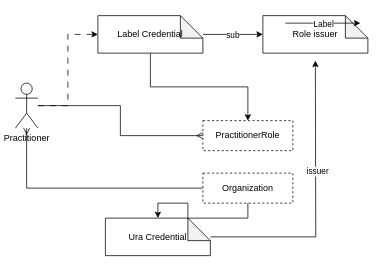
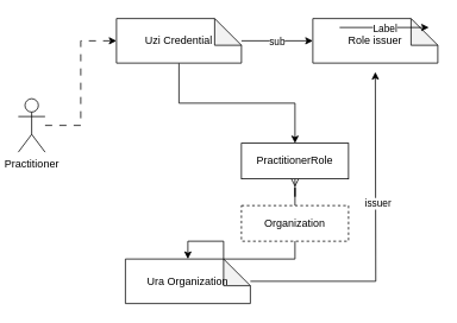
- <mxCell id="5" value="&lt;div style=&quot;text-align: start;&quot;&gt;&lt;div&gt;Label Credential&lt;/div&gt;&lt;div&gt;&lt;/div&gt;&lt;div&gt;&lt;/div&gt;&lt;/div&gt;&lt;div style=&quot;text-align: start;&quot;&gt;&lt;div&gt;&lt;/div&gt;&lt;/div&gt;" style="shape=note;whiteSpace=wrap;html=1;backgroundOutline=1;darkOpacity=0.05;" vertex="1" parent="1"><mxGeometry x="130" y="20" width="140" height="50" as="geometry" /></mxCell>
+ <mxCell id="5" value="&lt;div style=&quot;text-align: start;&quot;&gt;&lt;div&gt;Uzi Credential&lt;/div&gt;&lt;div&gt;&lt;/div&gt;&lt;div&gt;&lt;/div&gt;&lt;/div&gt;&lt;div style=&quot;text-align: start;&quot;&gt;&lt;div&gt;&lt;/div&gt;&lt;/div&gt;" style="shape=note;whiteSpace=wrap;html=1;backgroundOutline=1;darkOpacity=0.05;" vertex="1" parent="1"><mxGeometry x="130" y="20" width="140" height="50" as="geometry" /></mxCell>
- <mxCell id="2" style="edgeStyle=orthogonalEdgeStyle;rounded=0;orthogonalLoop=1;jettySize=auto;html=1;endArrow=ERmany;endFill=0;" edge="1" parent="1" source="3" target="6"><mxGeometry relative="1" as="geometry"><Array as="points"><mxPoint x="160" y="140" /><mxPoint x="160" y="180" /></Array></mxGeometry></mxCell>
- <mxCell id="6" value="&lt;div style=&quot;text-align: start;&quot;&gt;PractitionerRole&lt;/div&gt;&lt;div style=&quot;text-align: start;&quot;&gt;&lt;div&gt;&lt;/div&gt;&lt;/div&gt;" style="rounded=0;whiteSpace=wrap;html=1;dashed=1;" vertex="1" parent="1"><mxGeometry x="270" y="160" width="120" height="40" as="geometry" /></mxCell>
+ <mxCell id="6" value="&lt;div style=&quot;text-align: start;&quot;&gt;PractitionerRole&lt;/div&gt;&lt;div style=&quot;text-align: start;&quot;&gt;&lt;div&gt;&lt;/div&gt;&lt;/div&gt;" style="rounded=0;whiteSpace=wrap;html=1;" vertex="1" parent="1"><mxGeometry x="270" y="160" width="120" height="40" as="geometry" /></mxCell>
- <mxCell id="7" style="edgeStyle=orthogonalEdgeStyle;rounded=0;orthogonalLoop=1;jettySize=auto;html=1;endArrow=ERmany;endFill=0;" edge="1" parent="1" source="8" target="3"><mxGeometry relative="1" as="geometry" /></mxCell>
+ <mxCell id="7" style="edgeStyle=orthogonalEdgeStyle;rounded=0;orthogonalLoop=1;jettySize=auto;html=1;entryX=0.5;entryY=1;entryDx=0;entryDy=0;endArrow=ERmany;endFill=0;" edge="1" parent="1" source="8" target="6"><mxGeometry relative="1" as="geometry" /></mxCell>
- <mxCell id="11" value="&lt;div style=&quot;text-align: start;&quot;&gt;&lt;div&gt;Ura Credential&lt;br&gt;&lt;/div&gt;&lt;div&gt;&lt;/div&gt;&lt;div&gt;&lt;/div&gt;&lt;/div&gt;&lt;div style=&quot;text-align: start;&quot;&gt;&lt;div&gt;&lt;/div&gt;&lt;/div&gt;" style="shape=note;whiteSpace=wrap;html=1;backgroundOutline=1;darkOpacity=0.05;" vertex="1" parent="1"><mxGeometry x="140" y="290" width="140" height="50" as="geometry" /></mxCell>
+ <mxCell id="11" value="&lt;div style=&quot;text-align: start;&quot;&gt;&lt;div&gt;Ura Organization&lt;br&gt;&lt;/div&gt;&lt;div&gt;&lt;/div&gt;&lt;div&gt;&lt;/div&gt;&lt;/div&gt;&lt;div style=&quot;text-align: start;&quot;&gt;&lt;div&gt;&lt;/div&gt;&lt;/div&gt;" style="shape=note;whiteSpace=wrap;html=1;backgroundOutline=1;darkOpacity=0.05;" vertex="1" parent="1"><mxGeometry x="140" y="290" width="140" height="50" as="geometry" /></mxCell>
